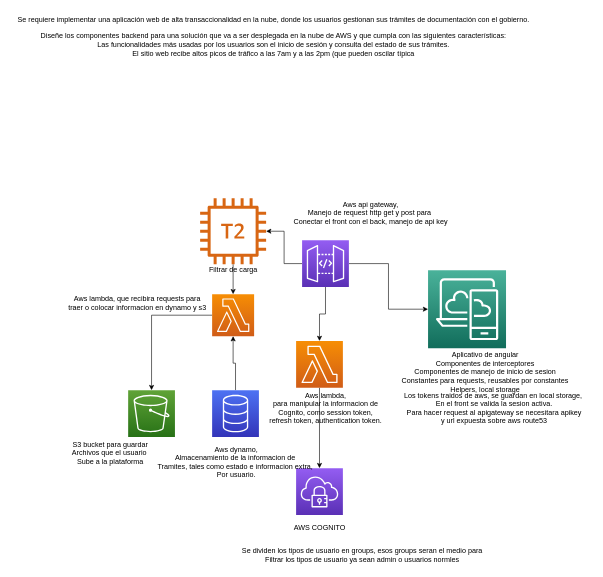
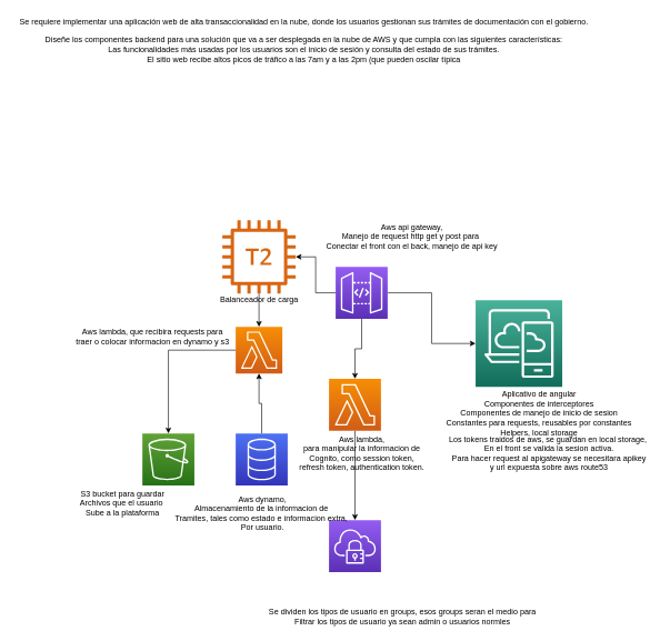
- <mxCell id="24" value="Filtrar de carga" style="text;html=1;resizable=0;autosize=1;align=center;verticalAlign=middle;points=[];fillColor=none;strokeColor=none;rounded=0;" vertex="1" parent="1"><mxGeometry x="323" y="440" width="130" height="20" as="geometry" /></mxCell>
+ <mxCell id="24" value="Balanceador de carga" style="text;html=1;resizable=0;autosize=1;align=center;verticalAlign=middle;points=[];fillColor=none;strokeColor=none;rounded=0;" vertex="1" parent="1"><mxGeometry x="323" y="440" width="130" height="20" as="geometry" /></mxCell>
- <mxCell id="19" value="AWS COGNITO" style="text;html=1;resizable=0;autosize=1;align=center;verticalAlign=middle;points=[];fillColor=none;strokeColor=none;rounded=0;" vertex="1" parent="1"><mxGeometry x="482" y="870" width="100" height="20" as="geometry" /></mxCell>
